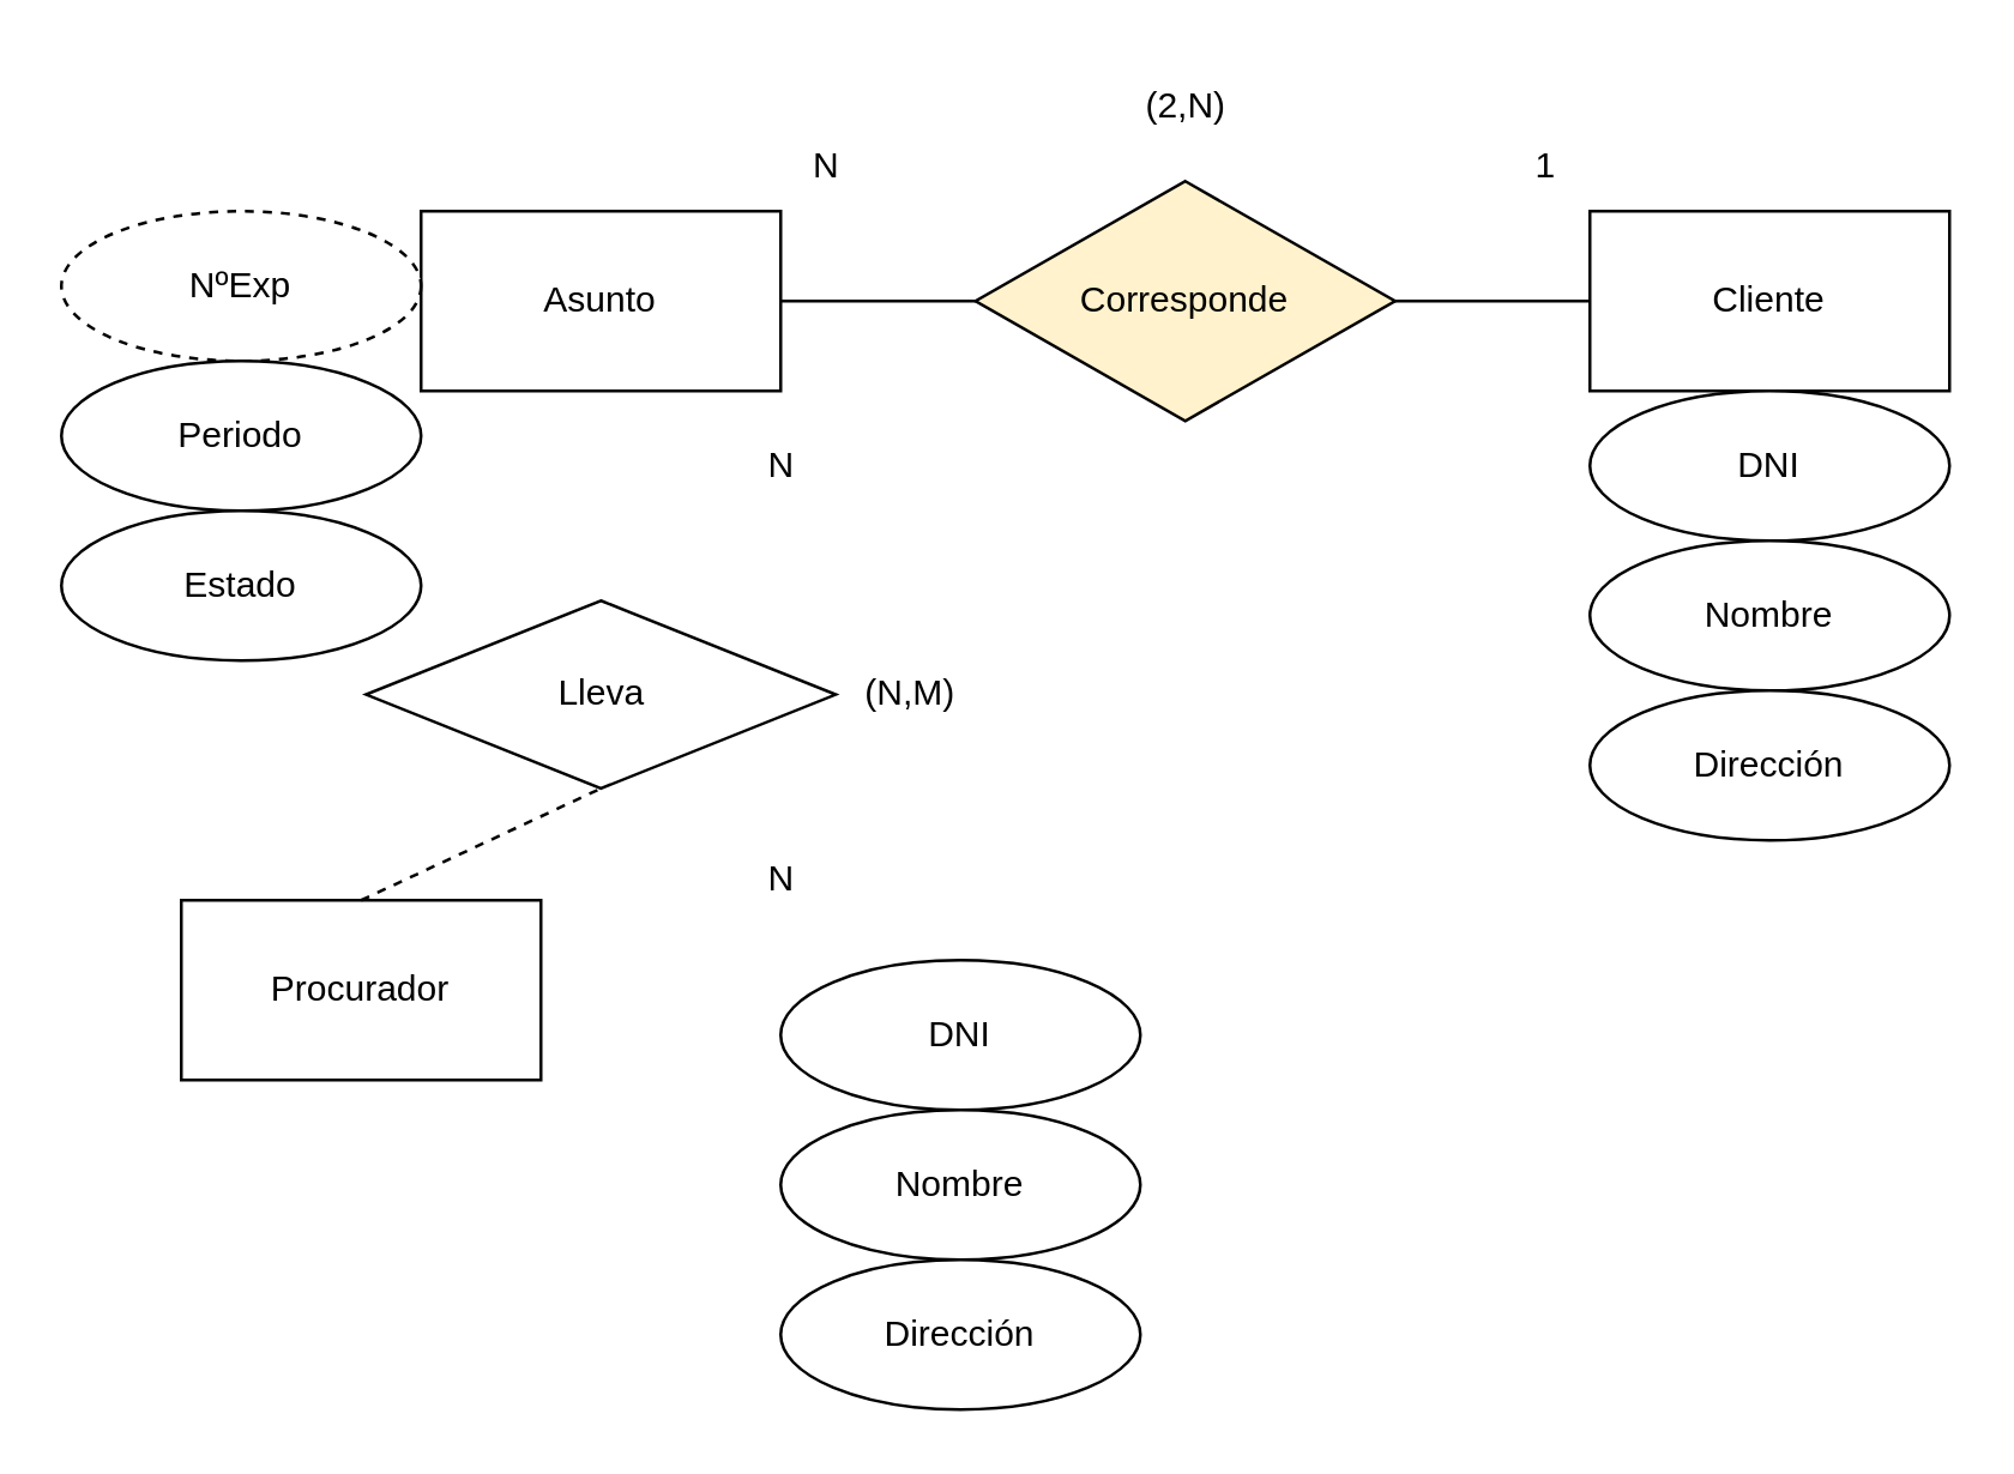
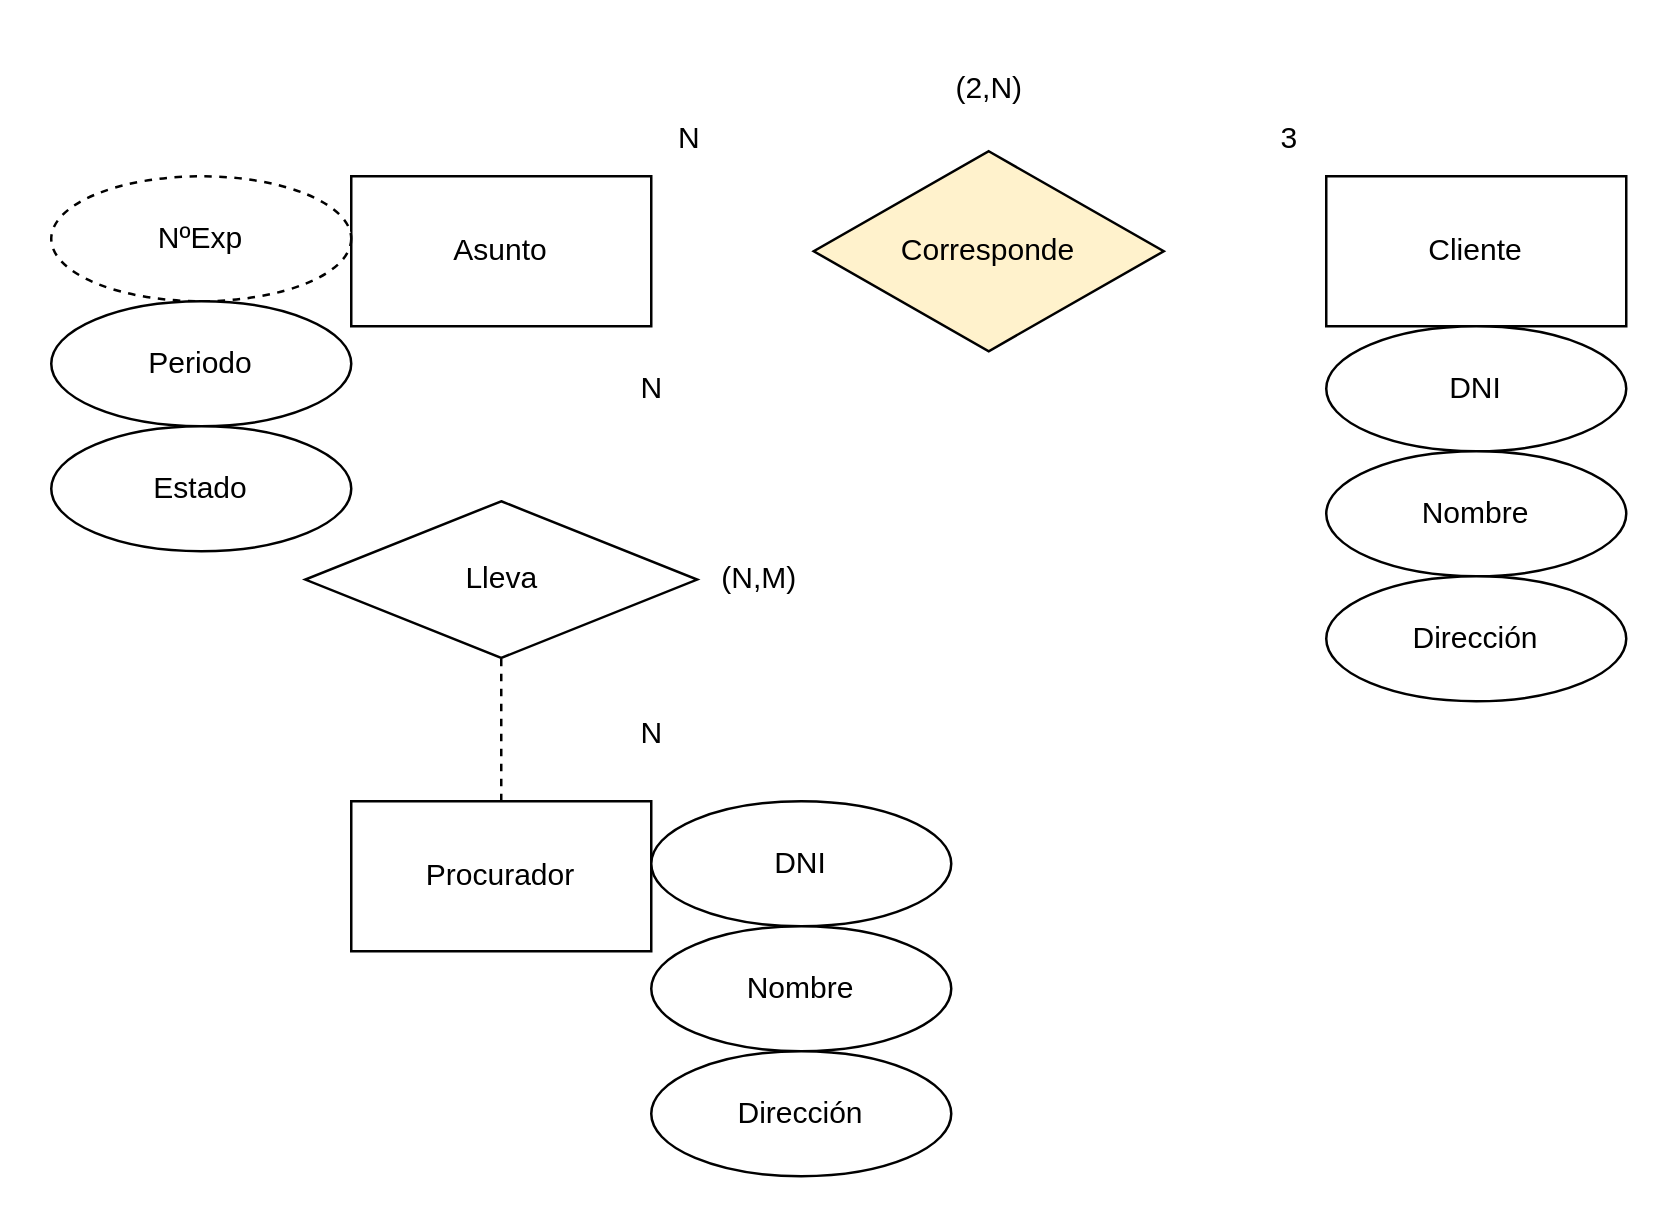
- <mxCell id="18" value="1" style="text;html=1;align=center;verticalAlign=middle;resizable=0;points=[];autosize=1;strokeColor=none;fillColor=none;" vertex="1" parent="1"><mxGeometry x="500" y="40" width="30" height="30" as="geometry" /></mxCell>
+ <mxCell id="18" value="3" style="text;html=1;align=center;verticalAlign=middle;resizable=0;points=[];autosize=1;strokeColor=none;fillColor=none;" vertex="1" parent="1"><mxGeometry x="500" y="40" width="30" height="30" as="geometry" /></mxCell>
- <mxCell id="5" value="" style="endArrow=none;html=1;rounded=0;exitX=1;exitY=0.5;exitDx=0;exitDy=0;entryX=0;entryY=0.5;entryDx=0;entryDy=0;" edge="1" parent="1" source="2" target="3"><mxGeometry width="50" height="50" relative="1" as="geometry"><mxPoint x="410" y="240" as="sourcePoint" /><mxPoint x="460" y="190" as="targetPoint" /></mxGeometry></mxCell>
- <mxCell id="4" value="Procurador" style="whiteSpace=wrap;html=1;" vertex="1" parent="1"><mxGeometry x="60" y="300" width="120" height="60" as="geometry" /></mxCell>
+ <mxCell id="4" value="Procurador" style="whiteSpace=wrap;html=1;" vertex="1" parent="1"><mxGeometry x="140" y="320" width="120" height="60" as="geometry" /></mxCell>
